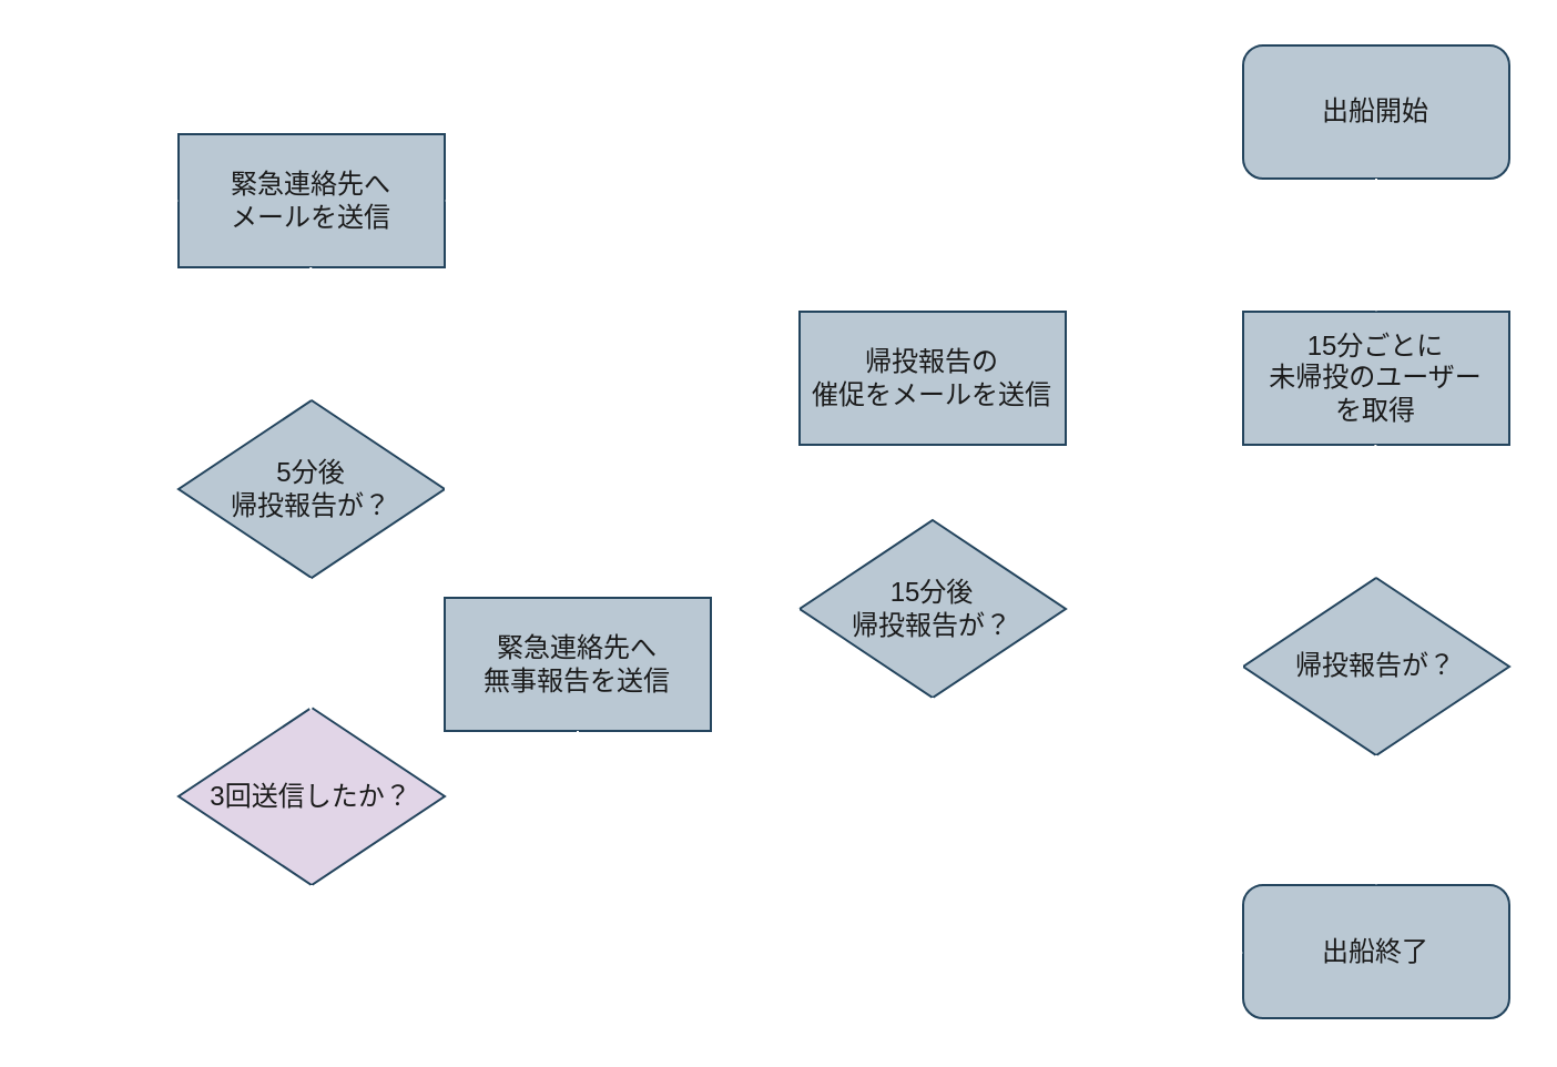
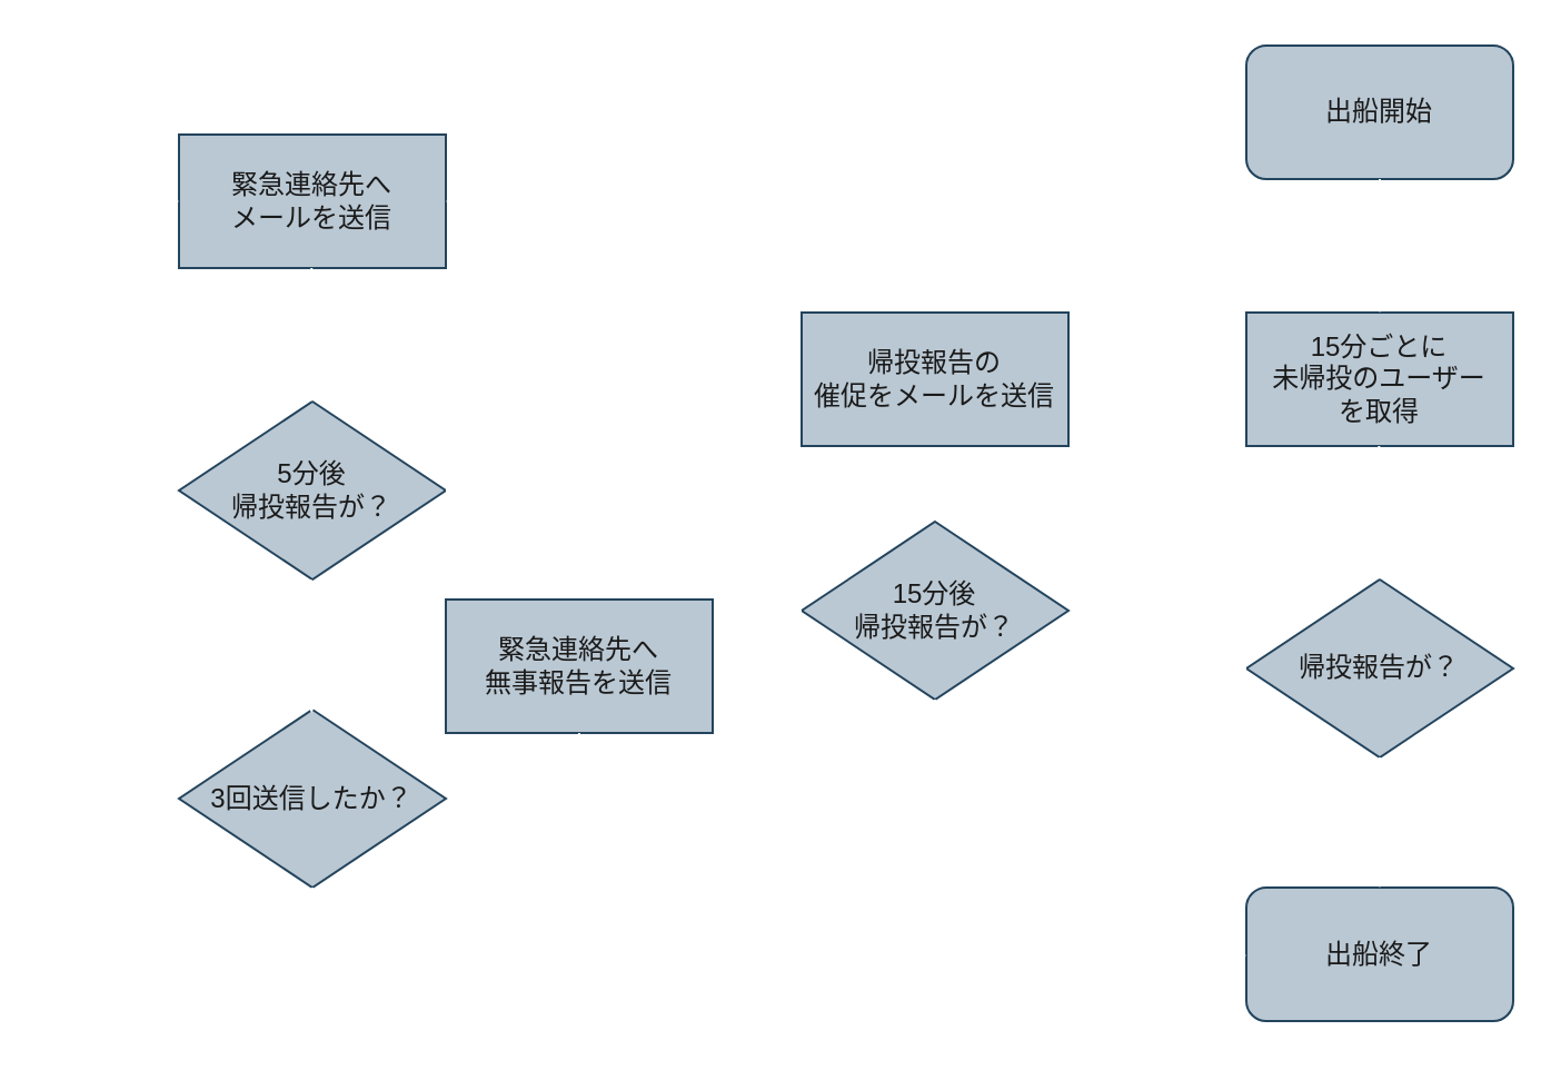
- <mxCell id="18" value="3回送信したか？" style="rhombus;whiteSpace=wrap;html=1;fontSize=12;fillColor=#e1d5e7;strokeColor=#23445d;fontColor=#1A1A1A;" vertex="1" parent="1"><mxGeometry x="80" y="318.5" width="120" height="80" as="geometry" /></mxCell>
+ <mxCell id="18" value="3回送信したか？" style="rhombus;whiteSpace=wrap;html=1;fontSize=12;fillColor=#bac8d3;strokeColor=#23445d;fontColor=#1A1A1A;" vertex="1" parent="1"><mxGeometry x="80" y="318.5" width="120" height="80" as="geometry" /></mxCell>
